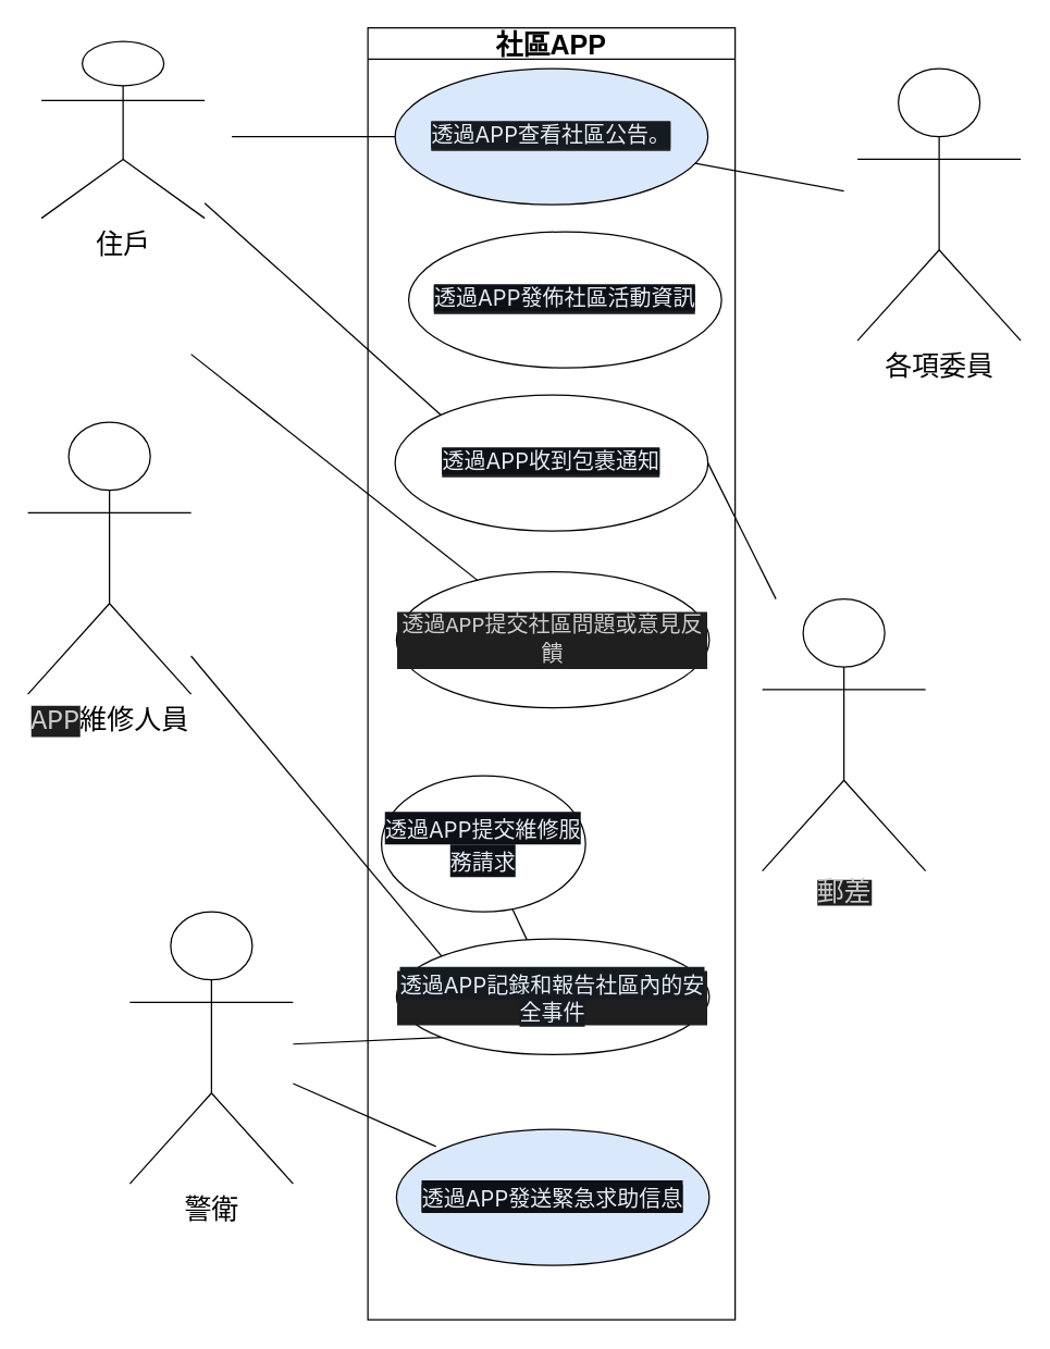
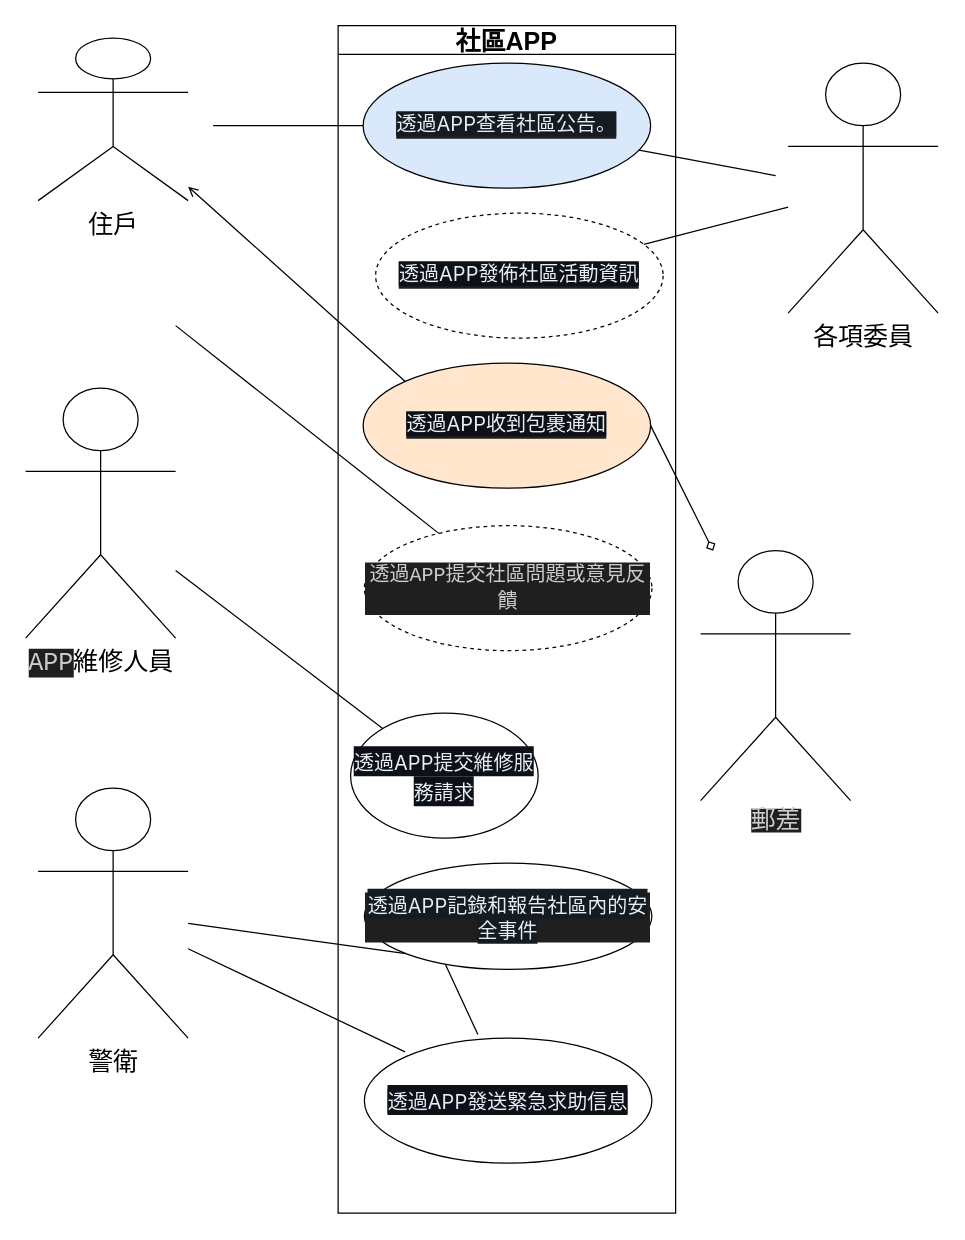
- <mxCell id="16" style="edgeStyle=none;html=1;fontSize=20;endArrow=none;endFill=0;exitX=0;exitY=0;exitDx=0;exitDy=0;" edge="1" parent="1" source="9" target="2"><mxGeometry relative="1" as="geometry"><mxPoint x="160" y="130" as="targetPoint" /><mxPoint x="280" y="320" as="sourcePoint" /></mxGeometry></mxCell>
+ <mxCell id="16" style="edgeStyle=none;html=1;fontSize=20;endArrow=open;endFill=0;exitX=0;exitY=0;exitDx=0;exitDy=0;" edge="1" parent="1" source="9" target="2"><mxGeometry relative="1" as="geometry"><mxPoint x="160" y="130" as="targetPoint" /><mxPoint x="280" y="320" as="sourcePoint" /></mxGeometry></mxCell>
+ <mxCell id="17" style="edgeStyle=none;html=1;fontSize=20;endArrow=none;endFill=0;" edge="1" parent="1" source="12" target="5"><mxGeometry relative="1" as="geometry" /></mxCell>
- <mxCell id="12" value="&lt;div style=&quot;color: rgb(204, 204, 204); background-color: rgb(31, 31, 31); font-family: Consolas, &amp;quot;Courier New&amp;quot;, monospace; font-size: 14px; line-height: 19px;&quot;&gt;&lt;span style=&quot;color: rgb(230, 237, 243); font-family: -apple-system, BlinkMacSystemFont, &amp;quot;Segoe UI&amp;quot;, &amp;quot;Noto Sans&amp;quot;, Helvetica, Arial, sans-serif, &amp;quot;Apple Color Emoji&amp;quot;, &amp;quot;Segoe UI Emoji&amp;quot;; font-size: 16px; text-align: start; background-color: rgb(13, 17, 23);&quot;&gt;透過APP發佈社區活動資訊&lt;/span&gt;&lt;br&gt;&lt;/div&gt;" style="ellipse;whiteSpace=wrap;html=1;fontSize=20;" vertex="1" parent="8"><mxGeometry x="30" y="150" width="230" height="100" as="geometry" /></mxCell>
+ <mxCell id="12" value="&lt;div style=&quot;color: rgb(204, 204, 204); background-color: rgb(31, 31, 31); font-family: Consolas, &amp;quot;Courier New&amp;quot;, monospace; font-size: 14px; line-height: 19px;&quot;&gt;&lt;span style=&quot;color: rgb(230, 237, 243); font-family: -apple-system, BlinkMacSystemFont, &amp;quot;Segoe UI&amp;quot;, &amp;quot;Noto Sans&amp;quot;, Helvetica, Arial, sans-serif, &amp;quot;Apple Color Emoji&amp;quot;, &amp;quot;Segoe UI Emoji&amp;quot;; font-size: 16px; text-align: start; background-color: rgb(13, 17, 23);&quot;&gt;透過APP發佈社區活動資訊&lt;/span&gt;&lt;br&gt;&lt;/div&gt;" style="ellipse;whiteSpace=wrap;html=1;fontSize=20;dashed=1;" vertex="1" parent="8"><mxGeometry x="30" y="150" width="230" height="100" as="geometry" /></mxCell>
- <mxCell id="9" value="&lt;div style=&quot;color: rgb(204, 204, 204); background-color: rgb(31, 31, 31); font-family: Consolas, &amp;quot;Courier New&amp;quot;, monospace; font-size: 14px; line-height: 19px;&quot;&gt;&lt;span style=&quot;color: rgb(230, 237, 243); font-family: -apple-system, BlinkMacSystemFont, &amp;quot;Segoe UI&amp;quot;, &amp;quot;Noto Sans&amp;quot;, Helvetica, Arial, sans-serif, &amp;quot;Apple Color Emoji&amp;quot;, &amp;quot;Segoe UI Emoji&amp;quot;; font-size: 16px; text-align: start; background-color: rgb(13, 17, 23);&quot;&gt;透過APP收到包裹通知&lt;/span&gt;&lt;br&gt;&lt;/div&gt;" style="ellipse;whiteSpace=wrap;html=1;fontSize=20;" vertex="1" parent="8"><mxGeometry x="20" y="270" width="230" height="100" as="geometry" /></mxCell>
+ <mxCell id="9" value="&lt;div style=&quot;color: rgb(204, 204, 204); background-color: rgb(31, 31, 31); font-family: Consolas, &amp;quot;Courier New&amp;quot;, monospace; font-size: 14px; line-height: 19px;&quot;&gt;&lt;span style=&quot;color: rgb(230, 237, 243); font-family: -apple-system, BlinkMacSystemFont, &amp;quot;Segoe UI&amp;quot;, &amp;quot;Noto Sans&amp;quot;, Helvetica, Arial, sans-serif, &amp;quot;Apple Color Emoji&amp;quot;, &amp;quot;Segoe UI Emoji&amp;quot;; font-size: 16px; text-align: start; background-color: rgb(13, 17, 23);&quot;&gt;透過APP收到包裹通知&lt;/span&gt;&lt;br&gt;&lt;/div&gt;" style="ellipse;whiteSpace=wrap;html=1;fontSize=20;fillColor=#ffe6cc;" vertex="1" parent="8"><mxGeometry x="20" y="270" width="230" height="100" as="geometry" /></mxCell>
- <mxCell id="23" style="edgeStyle=none;html=1;fontSize=20;endArrow=none;endFill=0;exitX=1;exitY=0.5;exitDx=0;exitDy=0;" edge="1" parent="1" source="9" target="6"><mxGeometry relative="1" as="geometry"><mxPoint x="620" y="550" as="targetPoint" /></mxGeometry></mxCell>
+ <mxCell id="23" style="edgeStyle=none;html=1;fontSize=20;endArrow=diamond;endFill=0;exitX=1;exitY=0.5;exitDx=0;exitDy=0;" edge="1" parent="1" source="9" target="6"><mxGeometry relative="1" as="geometry"><mxPoint x="620" y="550" as="targetPoint" /></mxGeometry></mxCell>
- <mxCell id="14" value="&lt;div style=&quot;color: rgb(204, 204, 204); background-color: rgb(31, 31, 31); font-family: Consolas, &amp;quot;Courier New&amp;quot;, monospace; line-height: 19px;&quot;&gt;&lt;div style=&quot;line-height: 19px;&quot;&gt;&lt;font style=&quot;font-size: 16px;&quot;&gt;透過APP提交社區問題或意見反饋&lt;/font&gt;&lt;/div&gt;&lt;/div&gt;" style="ellipse;whiteSpace=wrap;html=1;fontSize=20;" vertex="1" parent="8"><mxGeometry x="21" y="400" width="230" height="100" as="geometry" /></mxCell>
+ <mxCell id="14" value="&lt;div style=&quot;color: rgb(204, 204, 204); background-color: rgb(31, 31, 31); font-family: Consolas, &amp;quot;Courier New&amp;quot;, monospace; line-height: 19px;&quot;&gt;&lt;div style=&quot;line-height: 19px;&quot;&gt;&lt;font style=&quot;font-size: 16px;&quot;&gt;透過APP提交社區問題或意見反饋&lt;/font&gt;&lt;/div&gt;&lt;/div&gt;" style="ellipse;whiteSpace=wrap;html=1;fontSize=20;dashed=1;" vertex="1" parent="8"><mxGeometry x="21" y="400" width="230" height="100" as="geometry" /></mxCell>
- <mxCell id="7" style="edgeStyle=none;html=1;fontSize=20;endArrow=none;endFill=0;exitX=0;exitY=0;exitDx=0;exitDy=0;" edge="1" parent="1" source="13" target="4"><mxGeometry relative="1" as="geometry" /></mxCell>
+ <mxCell id="7" style="edgeStyle=none;html=1;fontSize=20;endArrow=none;endFill=0;exitX=0;exitY=0;exitDx=0;exitDy=0;" edge="1" parent="1" source="13" target="15"><mxGeometry relative="1" as="geometry" /></mxCell>
- <mxCell id="19" style="edgeStyle=none;html=1;fontSize=20;endArrow=none;endFill=0;" edge="1" parent="1" source="10" target="13"><mxGeometry relative="1" as="geometry" /></mxCell>
+ <mxCell id="19" style="edgeStyle=none;html=1;fontSize=20;endArrow=none;endFill=0;" edge="1" parent="1" source="10" target="4"><mxGeometry relative="1" as="geometry" /></mxCell>
- <mxCell id="3" value="警衛" style="shape=umlActor;verticalLabelPosition=bottom;verticalAlign=top;html=1;outlineConnect=0;fontSize=20;" vertex="1" parent="1"><mxGeometry x="95" y="670" width="120" height="200" as="geometry" /></mxCell>
+ <mxCell id="3" value="警衛" style="shape=umlActor;verticalLabelPosition=bottom;verticalAlign=top;html=1;outlineConnect=0;fontSize=20;" vertex="1" parent="1"><mxGeometry x="30" y="630" width="120" height="200" as="geometry" /></mxCell>
- <mxCell id="15" value="&lt;div style=&quot;color: rgb(204, 204, 204); background-color: rgb(31, 31, 31); font-family: Consolas, &amp;quot;Courier New&amp;quot;, monospace; line-height: 19px;&quot;&gt;&lt;span style=&quot;color: rgb(230, 237, 243); font-family: -apple-system, BlinkMacSystemFont, &amp;quot;Segoe UI&amp;quot;, &amp;quot;Noto Sans&amp;quot;, Helvetica, Arial, sans-serif, &amp;quot;Apple Color Emoji&amp;quot;, &amp;quot;Segoe UI Emoji&amp;quot;; text-align: start; background-color: rgb(13, 17, 23);&quot;&gt;&lt;font style=&quot;font-size: 16px;&quot;&gt;透過APP發送緊急求助信息&lt;/font&gt;&lt;/span&gt;&lt;br&gt;&lt;/div&gt;" style="ellipse;whiteSpace=wrap;html=1;fontSize=20;strokeWidth=1;perimeterSpacing=4;fillColor=#dae8fc;" vertex="1" parent="8"><mxGeometry x="21" y="810" width="230" height="100" as="geometry" /></mxCell>
+ <mxCell id="15" value="&lt;div style=&quot;color: rgb(204, 204, 204); background-color: rgb(31, 31, 31); font-family: Consolas, &amp;quot;Courier New&amp;quot;, monospace; line-height: 19px;&quot;&gt;&lt;span style=&quot;color: rgb(230, 237, 243); font-family: -apple-system, BlinkMacSystemFont, &amp;quot;Segoe UI&amp;quot;, &amp;quot;Noto Sans&amp;quot;, Helvetica, Arial, sans-serif, &amp;quot;Apple Color Emoji&amp;quot;, &amp;quot;Segoe UI Emoji&amp;quot;; text-align: start; background-color: rgb(13, 17, 23);&quot;&gt;&lt;font style=&quot;font-size: 16px;&quot;&gt;透過APP發送緊急求助信息&lt;/font&gt;&lt;/span&gt;&lt;br&gt;&lt;/div&gt;" style="ellipse;whiteSpace=wrap;html=1;fontSize=20;strokeWidth=1;perimeterSpacing=4;" vertex="1" parent="8"><mxGeometry x="21" y="810" width="230" height="100" as="geometry" /></mxCell>
